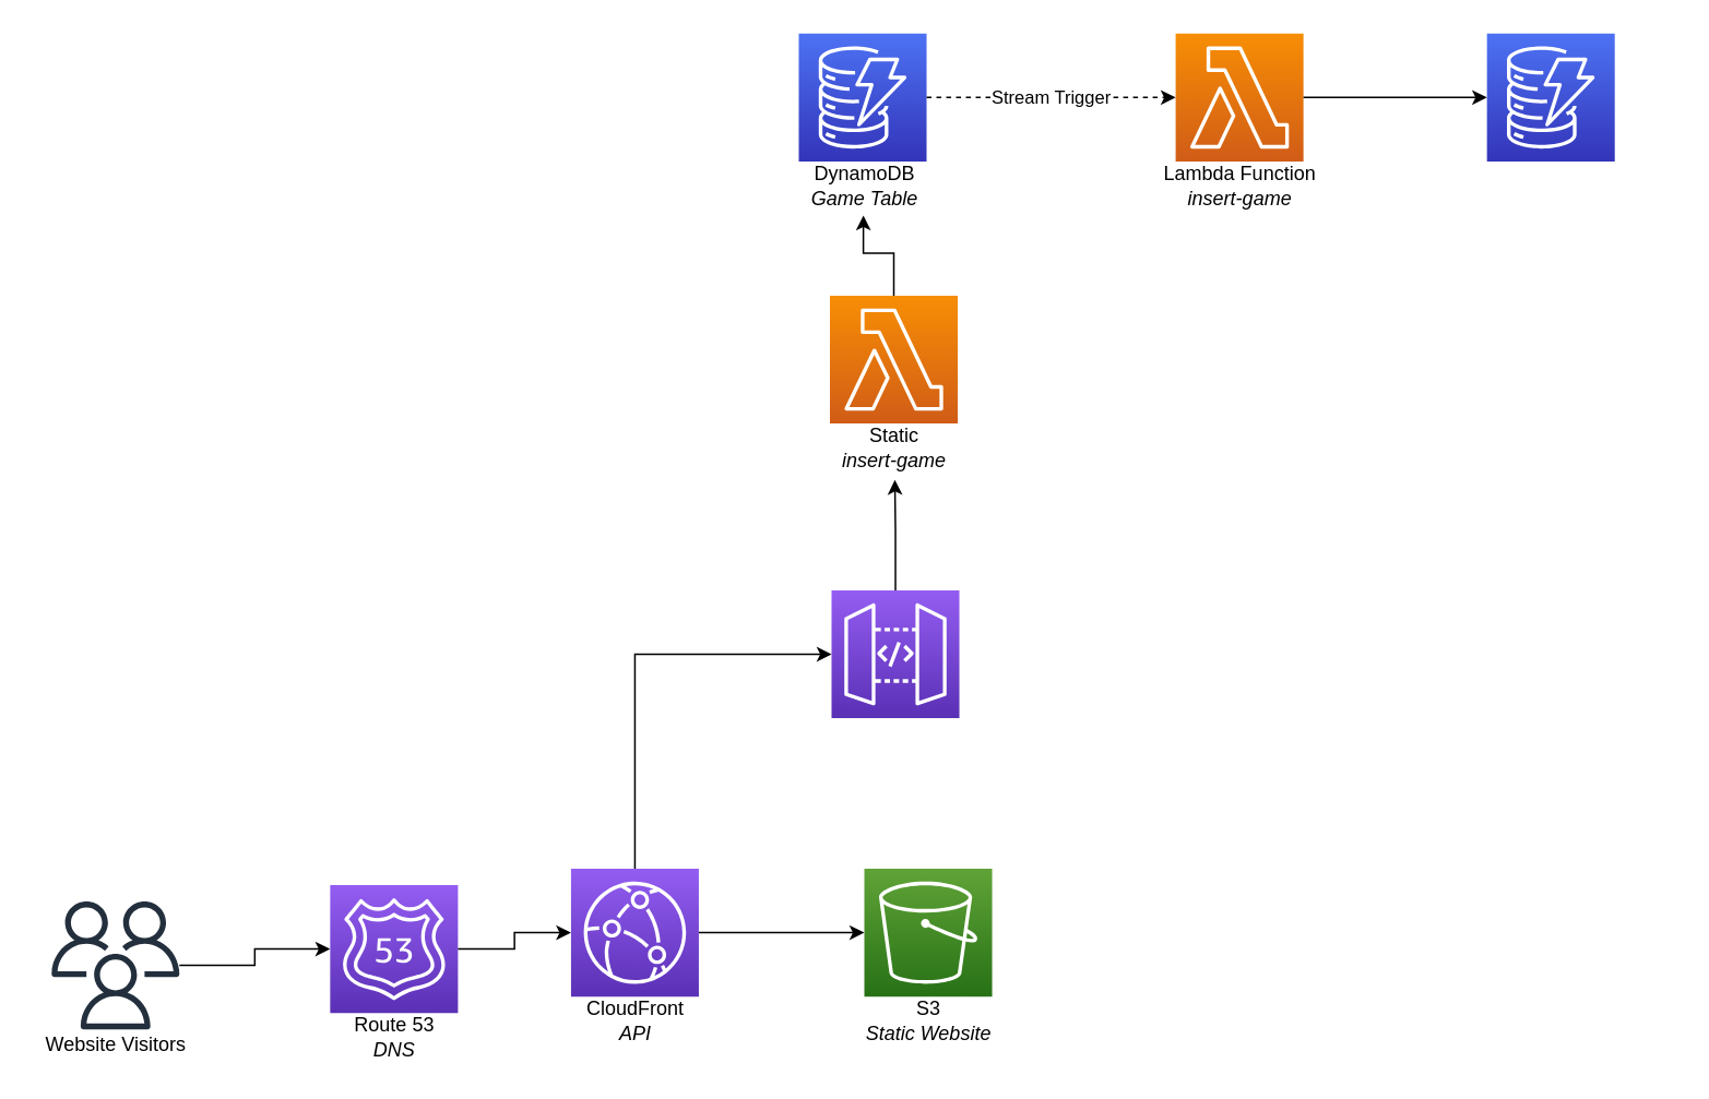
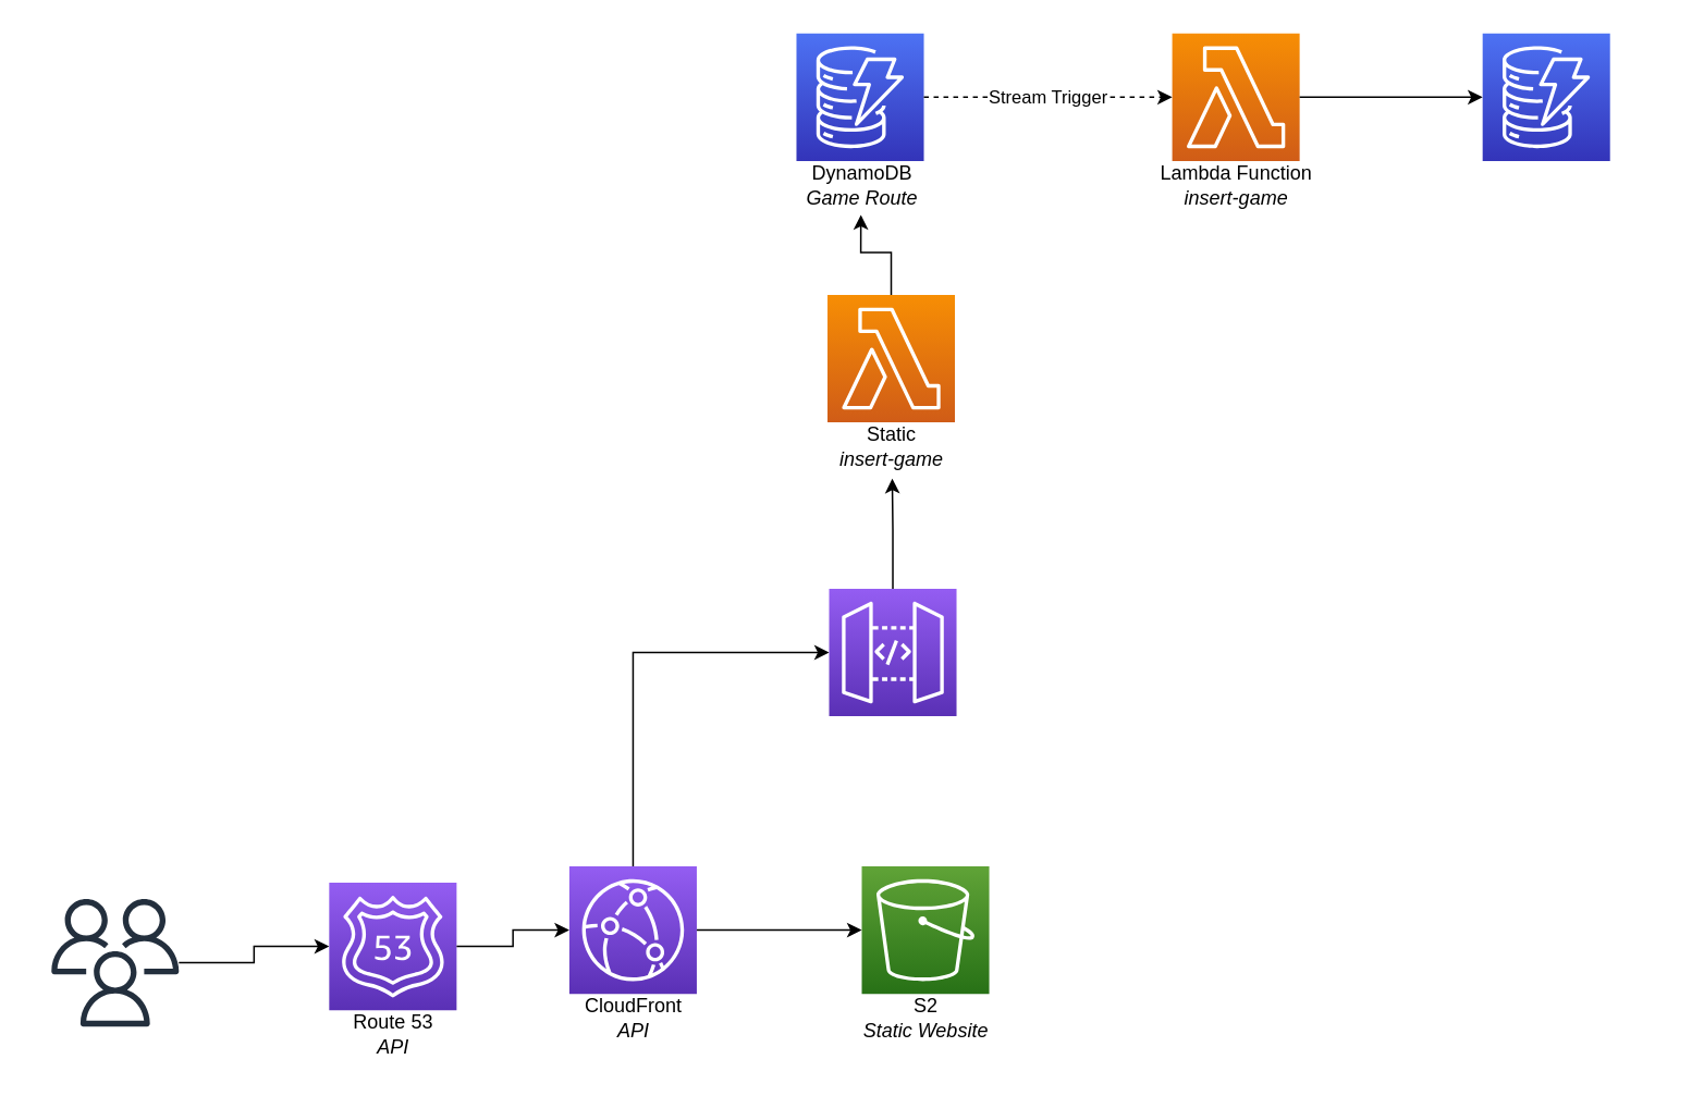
- <mxCell id="24" value="&lt;div&gt;DynamoDB&lt;/div&gt;&lt;div&gt;&lt;i&gt;Game Table&lt;/i&gt;&lt;/div&gt;" style="text;html=1;align=center;verticalAlign=middle;resizable=0;points=[];autosize=1;strokeColor=none;fillColor=none;" vertex="1" parent="22"><mxGeometry x="36" y="78" width="80" height="30" as="geometry" /></mxCell>
+ <mxCell id="24" value="&lt;div&gt;DynamoDB&lt;/div&gt;&lt;div&gt;&lt;i&gt;Game Route&lt;/i&gt;&lt;/div&gt;" style="text;html=1;align=center;verticalAlign=middle;resizable=0;points=[];autosize=1;strokeColor=none;fillColor=none;" vertex="1" parent="22"><mxGeometry x="36" y="78" width="80" height="30" as="geometry" /></mxCell>
- <mxCell id="9" value="&lt;div&gt;S3&lt;/div&gt;&lt;div&gt;&lt;i&gt;Static Website&lt;/i&gt;&lt;/div&gt;" style="text;html=1;align=center;verticalAlign=middle;resizable=0;points=[];autosize=1;strokeColor=none;fillColor=none;" vertex="1" parent="7"><mxGeometry x="10" y="78" width="90" height="30" as="geometry" /></mxCell>
+ <mxCell id="9" value="&lt;div&gt;S2&lt;/div&gt;&lt;div&gt;&lt;i&gt;Static Website&lt;/i&gt;&lt;/div&gt;" style="text;html=1;align=center;verticalAlign=middle;resizable=0;points=[];autosize=1;strokeColor=none;fillColor=none;" vertex="1" parent="7"><mxGeometry x="10" y="78" width="90" height="30" as="geometry" /></mxCell>
- <mxCell id="5" value="&lt;div&gt;Route 53&lt;/div&gt;&lt;div&gt;&lt;i&gt;DNS&lt;/i&gt;&lt;/div&gt;" style="text;html=1;align=center;verticalAlign=middle;resizable=0;points=[];autosize=1;strokeColor=none;fillColor=none;" vertex="1" parent="3"><mxGeometry x="10" y="78.002" width="70" height="30" as="geometry" /></mxCell>
+ <mxCell id="5" value="&lt;div&gt;Route 53&lt;/div&gt;&lt;div&gt;&lt;i&gt;API&lt;/i&gt;&lt;/div&gt;" style="text;html=1;align=center;verticalAlign=middle;resizable=0;points=[];autosize=1;strokeColor=none;fillColor=none;" vertex="1" parent="3"><mxGeometry x="10" y="78.002" width="70" height="30" as="geometry" /></mxCell>
- <mxCell id="17" value="Website Visitors" style="text;html=1;align=center;verticalAlign=middle;resizable=0;points=[];autosize=1;strokeColor=none;fillColor=none;" vertex="1" parent="15"><mxGeometry y="78" width="100" height="20" as="geometry" /></mxCell>
